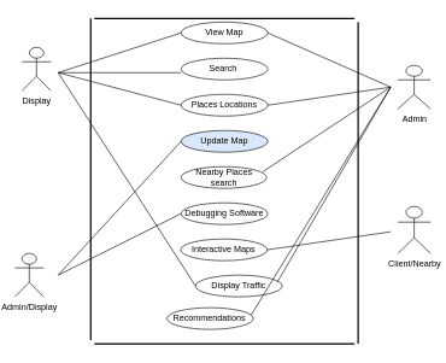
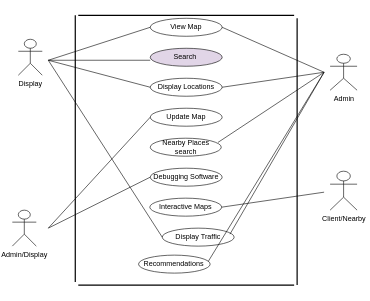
- <mxCell id="7" value="Search&amp;nbsp;" style="ellipse;whiteSpace=wrap;html=1;" vertex="1" parent="1"><mxGeometry x="250" y="80" width="120" height="30" as="geometry" /></mxCell>
+ <mxCell id="7" value="Search&amp;nbsp;" style="ellipse;whiteSpace=wrap;html=1;fillColor=#e1d5e7;" vertex="1" parent="1"><mxGeometry x="250" y="80" width="120" height="30" as="geometry" /></mxCell>
- <mxCell id="8" value="Places Locations" style="ellipse;whiteSpace=wrap;html=1;" vertex="1" parent="1"><mxGeometry x="250" y="130" width="120" height="30" as="geometry" /></mxCell>
+ <mxCell id="8" value="Display Locations" style="ellipse;whiteSpace=wrap;html=1;" vertex="1" parent="1"><mxGeometry x="250" y="130" width="120" height="30" as="geometry" /></mxCell>
- <mxCell id="9" value="Update Map" style="ellipse;whiteSpace=wrap;html=1;fillColor=#dae8fc;" vertex="1" parent="1"><mxGeometry x="250" y="180" width="120" height="30" as="geometry" /></mxCell>
+ <mxCell id="9" value="Update Map" style="ellipse;whiteSpace=wrap;html=1;" vertex="1" parent="1"><mxGeometry x="250" y="180" width="120" height="30" as="geometry" /></mxCell>
